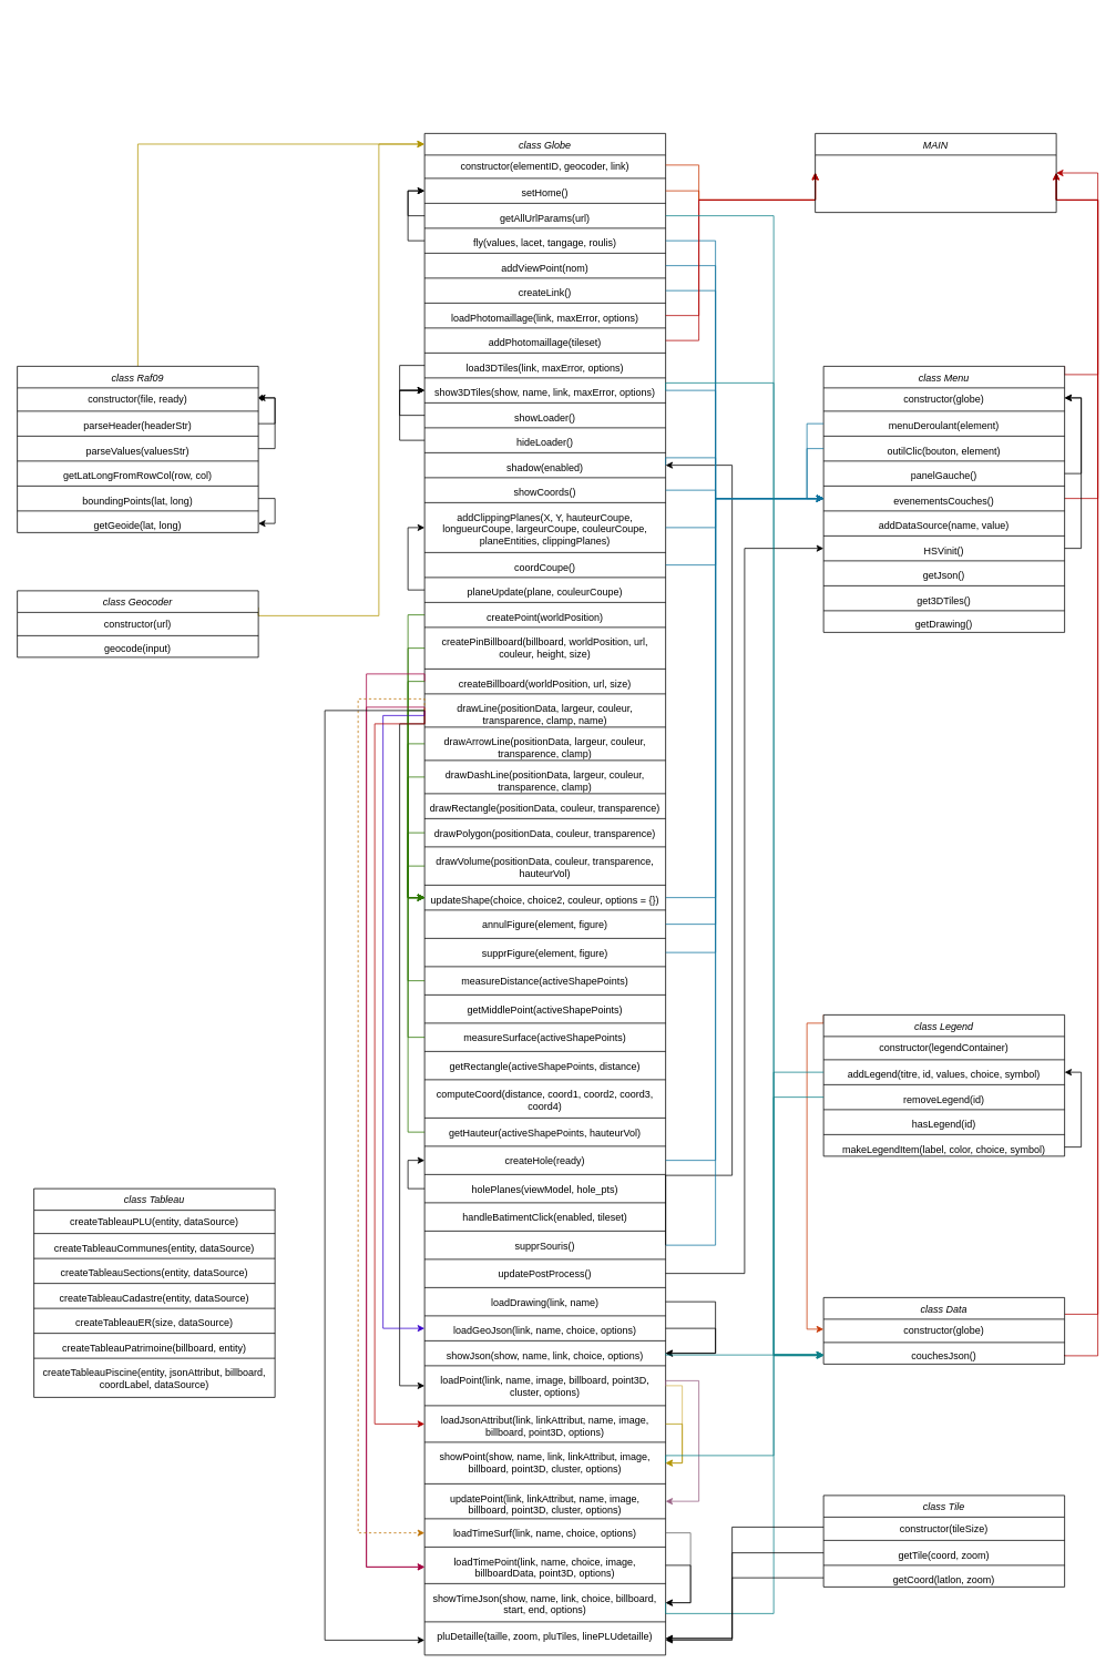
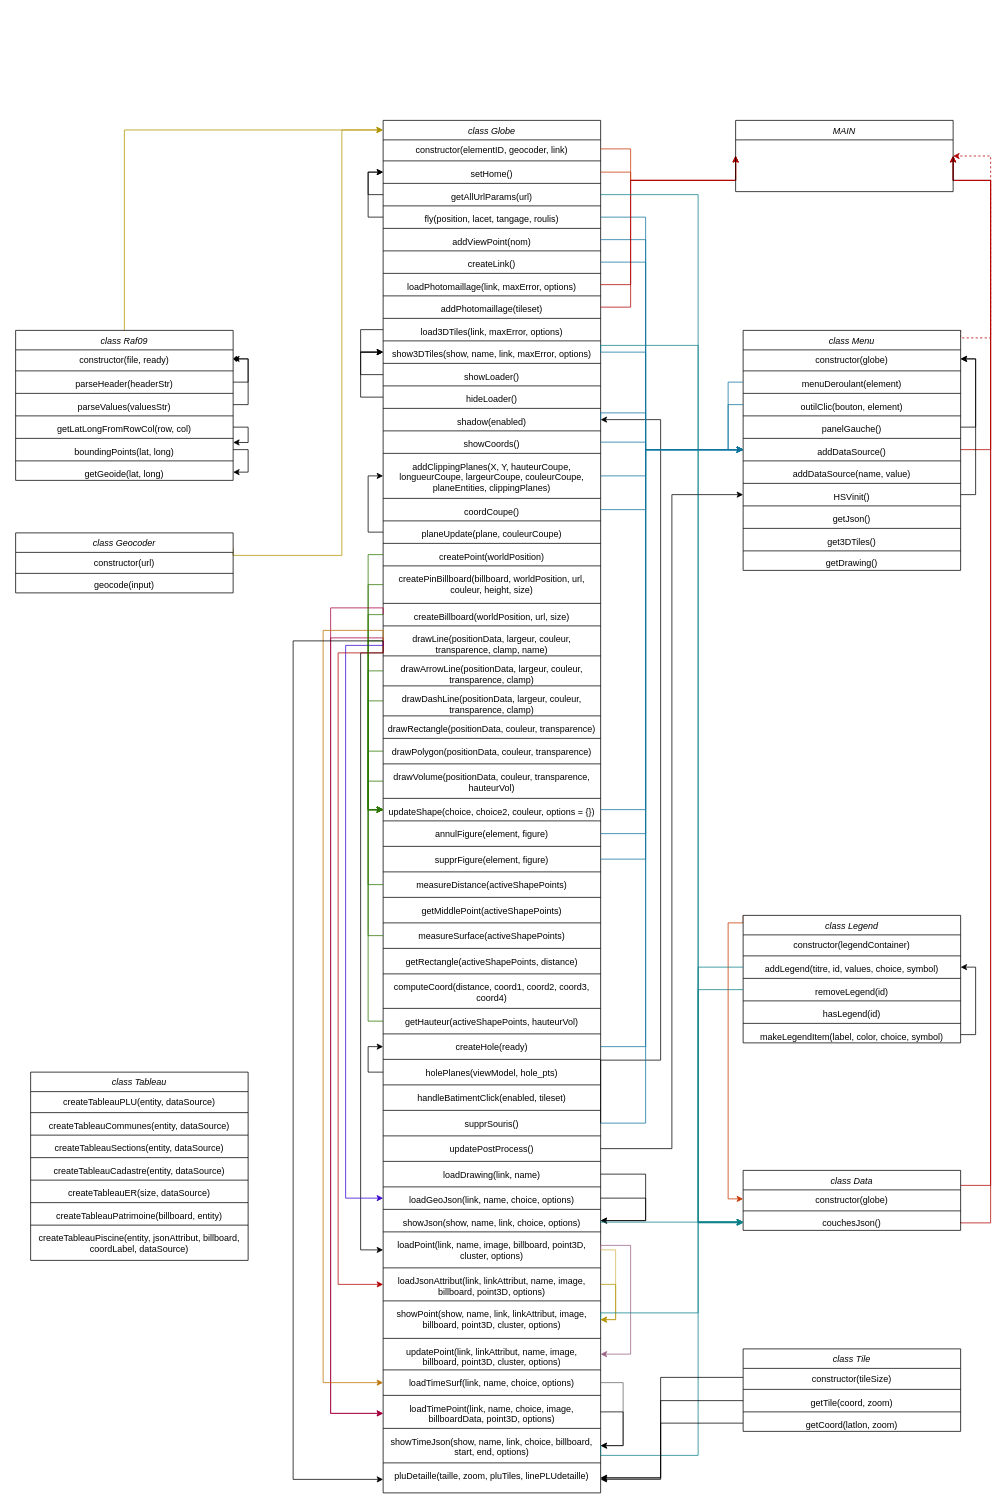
- <mxCell id="144" style="edgeStyle=orthogonalEdgeStyle;rounded=0;orthogonalLoop=1;jettySize=auto;html=1;exitX=1;exitY=0;exitDx=0;exitDy=0;entryX=1;entryY=0.5;entryDx=0;entryDy=0;fillColor=#e51400;strokeColor=#B20000;" parent="1" source="157" target="222" edge="1"><mxGeometry relative="1" as="geometry"><Array as="points"><mxPoint x="1199" y="450" /><mxPoint x="1320" y="450" /><mxPoint x="1320" y="20" /></Array></mxGeometry></mxCell>
+ <mxCell id="144" style="edgeStyle=orthogonalEdgeStyle;rounded=0;orthogonalLoop=1;jettySize=auto;html=1;exitX=1;exitY=0;exitDx=0;exitDy=0;entryX=1;entryY=0.5;entryDx=0;entryDy=0;fillColor=#e51400;strokeColor=#B20000;dashed=1;" parent="1" source="157" target="222" edge="1"><mxGeometry relative="1" as="geometry"><Array as="points"><mxPoint x="1199" y="450" /><mxPoint x="1320" y="450" /><mxPoint x="1320" y="20" /></Array></mxGeometry></mxCell>
- <mxCell id="11" value="fly(values, lacet, tangage, roulis)" style="text;align=center;verticalAlign=top;spacingLeft=4;spacingRight=4;overflow=hidden;rotatable=0;points=[[0,0.5],[1,0.5]];portConstraint=eastwest;rounded=0;shadow=0;html=0;" parent="2" vertex="1"><mxGeometry y="118" width="290" height="22" as="geometry" /></mxCell>
+ <mxCell id="11" value="fly(position, lacet, tangage, roulis)" style="text;align=center;verticalAlign=top;spacingLeft=4;spacingRight=4;overflow=hidden;rotatable=0;points=[[0,0.5],[1,0.5]];portConstraint=eastwest;rounded=0;shadow=0;html=0;" parent="2" vertex="1"><mxGeometry y="118" width="290" height="22" as="geometry" /></mxCell>
+ <mxCell id="232" style="edgeStyle=orthogonalEdgeStyle;rounded=0;orthogonalLoop=1;jettySize=auto;html=1;exitX=1;exitY=0.5;exitDx=0;exitDy=0;entryX=1;entryY=0.066;entryDx=0;entryDy=0;entryPerimeter=0;align=center;" parent="223" source="233" target="236" edge="1"><mxGeometry relative="1" as="geometry"><Array as="points"><mxPoint x="310" y="129" /><mxPoint x="310" y="149" /></Array></mxGeometry></mxCell>
- <mxCell id="169" value="evenementsCouches()" style="text;align=center;verticalAlign=top;spacingLeft=4;spacingRight=4;overflow=hidden;rotatable=0;points=[[0,0.5],[1,0.5]];portConstraint=eastwest;rounded=0;shadow=0;html=0;" parent="157" vertex="1"><mxGeometry y="148" width="290" height="22" as="geometry" /></mxCell>
+ <mxCell id="169" value="addDataSource()" style="text;align=center;verticalAlign=top;spacingLeft=4;spacingRight=4;overflow=hidden;rotatable=0;points=[[0,0.5],[1,0.5]];portConstraint=eastwest;rounded=0;shadow=0;html=0;" parent="157" vertex="1"><mxGeometry y="148" width="290" height="22" as="geometry" /></mxCell>
- <mxCell id="56" style="edgeStyle=orthogonalEdgeStyle;rounded=0;orthogonalLoop=1;jettySize=auto;html=1;exitX=0;exitY=0.5;exitDx=0;exitDy=0;entryX=0;entryY=0.5;entryDx=0;entryDy=0;fillColor=#f0a30a;strokeColor=#BD7000;dashed=1;" parent="2" source="59" target="128" edge="1"><mxGeometry relative="1" as="geometry"><Array as="points"><mxPoint y="680" /><mxPoint x="-80" y="680" /><mxPoint x="-80" y="1683" /></Array></mxGeometry></mxCell>
+ <mxCell id="56" style="edgeStyle=orthogonalEdgeStyle;rounded=0;orthogonalLoop=1;jettySize=auto;html=1;exitX=0;exitY=0.5;exitDx=0;exitDy=0;entryX=0;entryY=0.5;entryDx=0;entryDy=0;fillColor=#f0a30a;strokeColor=#BD7000;" parent="2" source="59" target="128" edge="1"><mxGeometry relative="1" as="geometry"><Array as="points"><mxPoint y="680" /><mxPoint x="-80" y="680" /><mxPoint x="-80" y="1683" /></Array></mxGeometry></mxCell>
